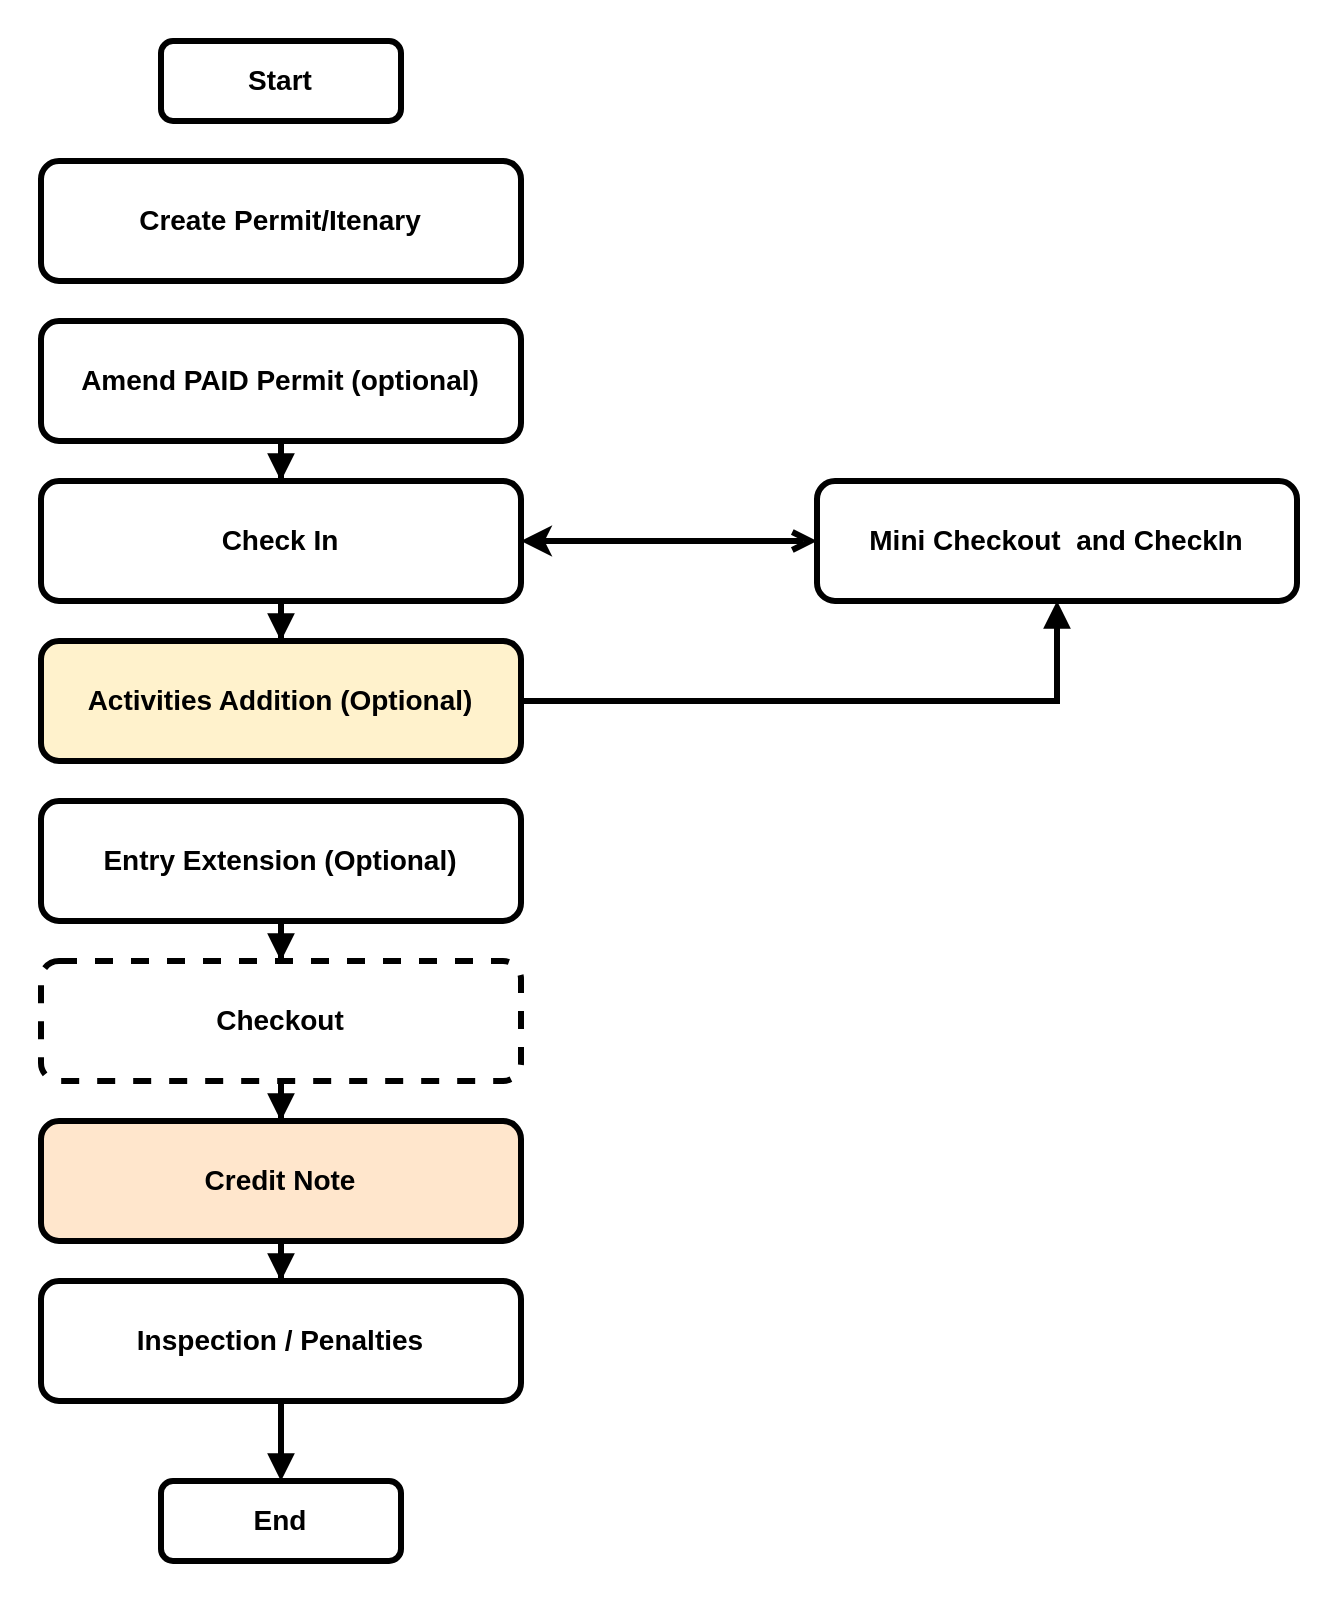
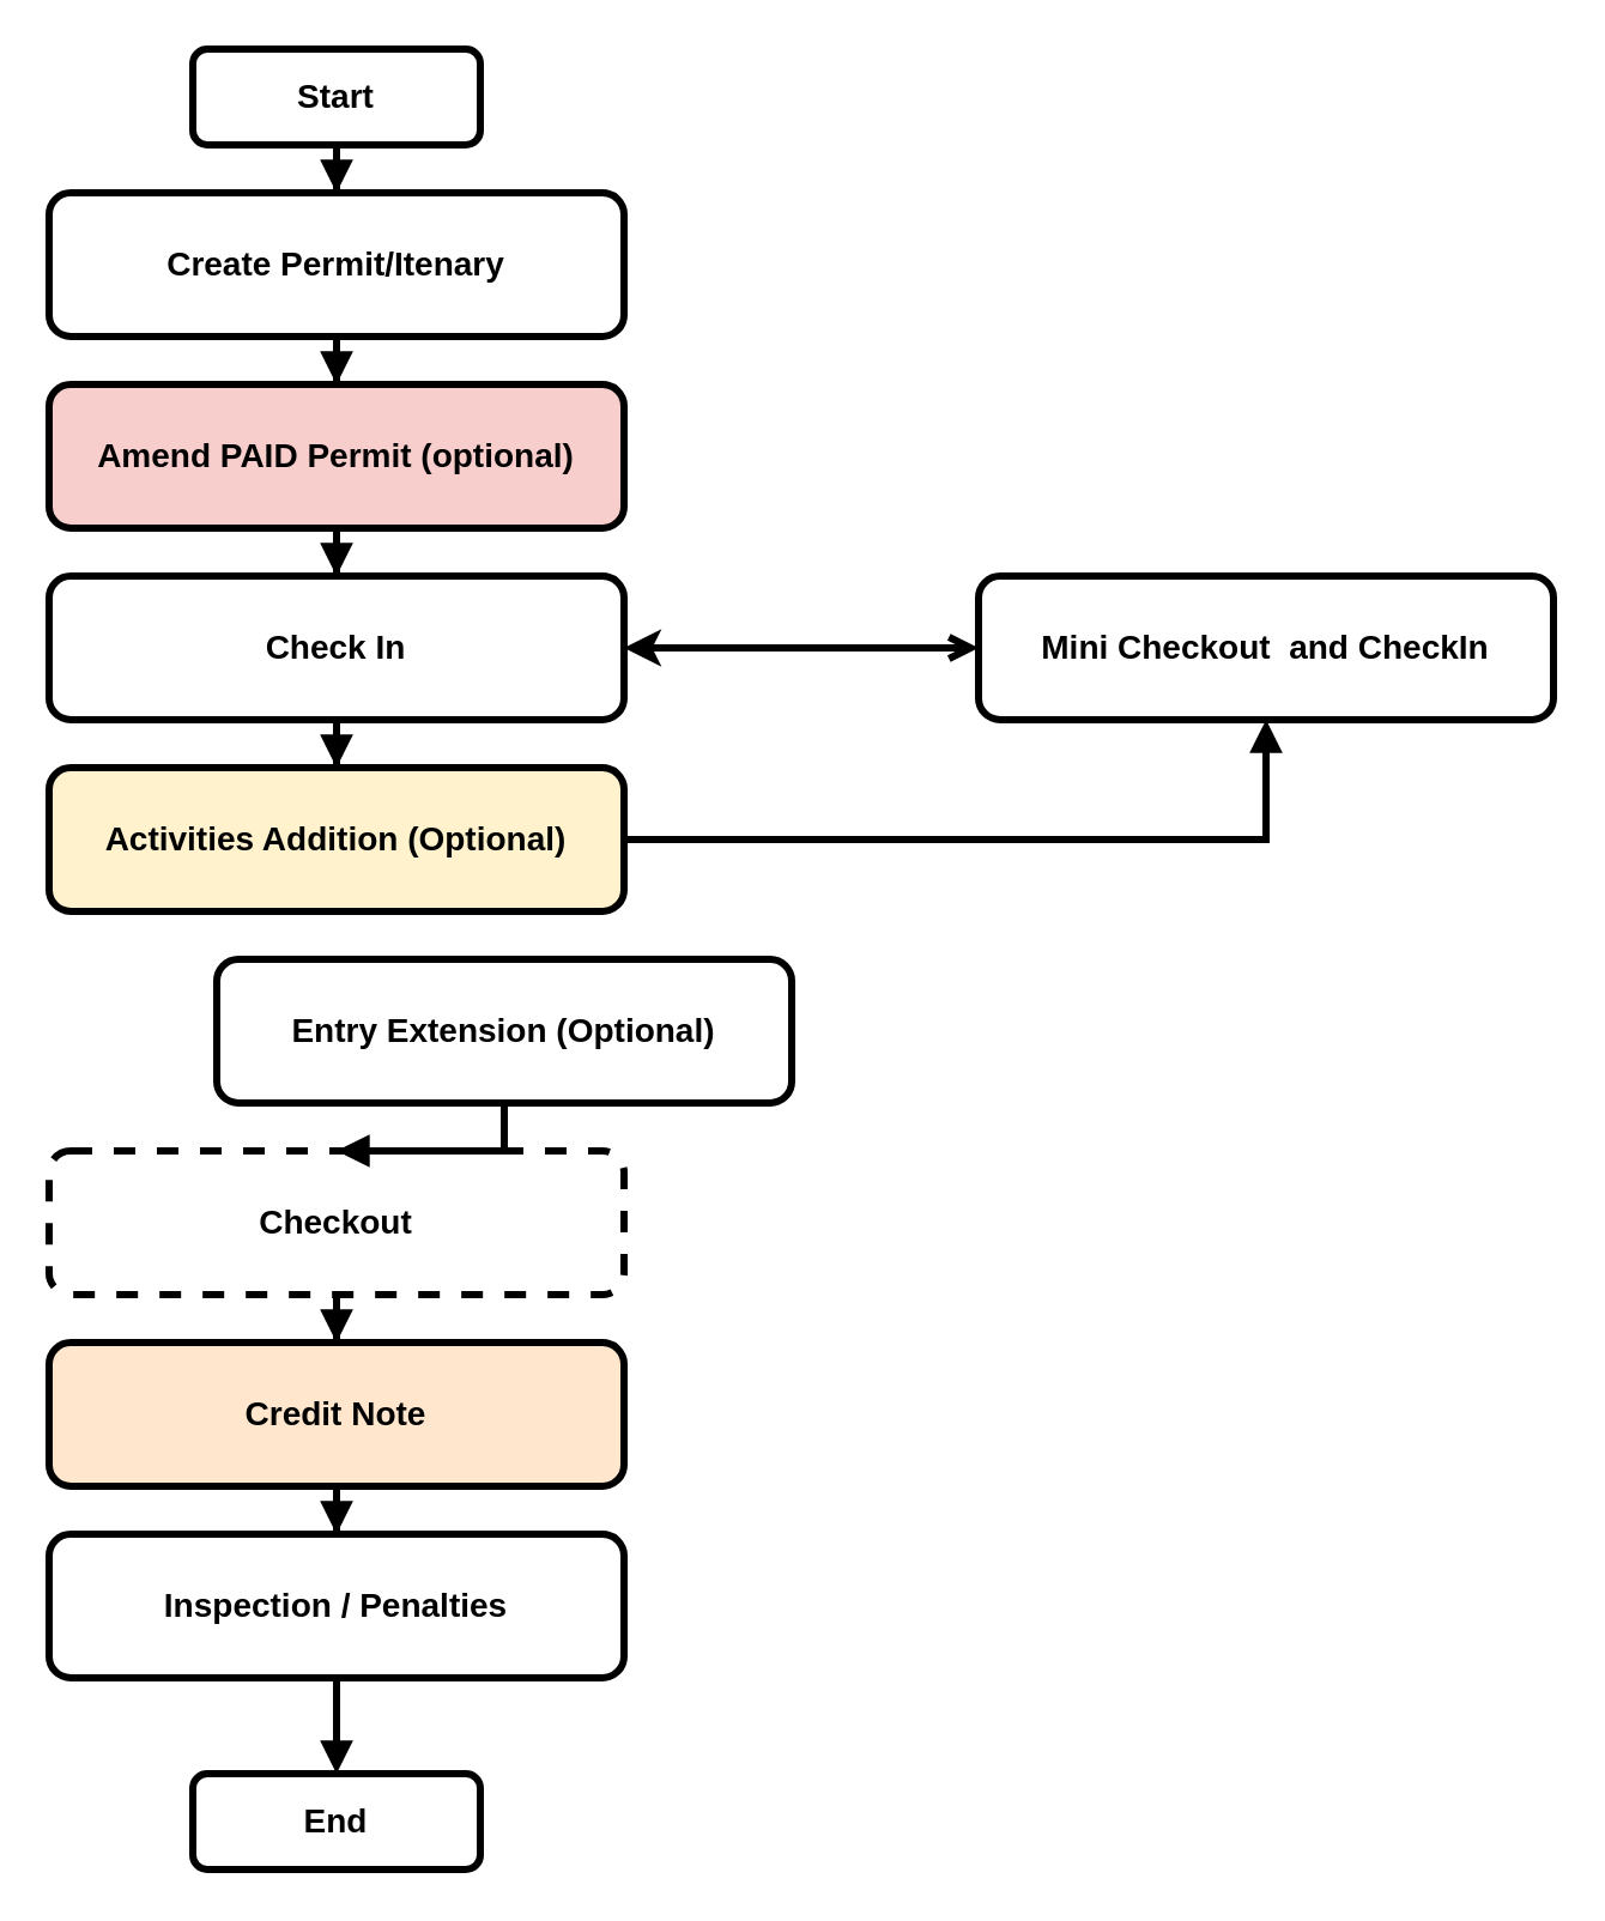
+ <mxCell id="13" style="edgeStyle=orthogonalEdgeStyle;rounded=0;orthogonalLoop=1;jettySize=auto;html=1;endArrow=block;endFill=1;fontStyle=1;strokeWidth=3;fontSize=14;" parent="1" source="2" target="3" edge="1"><mxGeometry relative="1" as="geometry" /></mxCell>
+ <mxCell id="14" style="edgeStyle=orthogonalEdgeStyle;rounded=0;orthogonalLoop=1;jettySize=auto;html=1;endArrow=block;endFill=1;fontStyle=1;strokeWidth=3;fontSize=14;" parent="1" source="3" target="4" edge="1"><mxGeometry relative="1" as="geometry" /></mxCell>
- <mxCell id="4" value="Amend PAID Permit (optional)" style="rounded=1;whiteSpace=wrap;html=1;fontStyle=1;strokeWidth=3;fontSize=14;" parent="1" vertex="1"><mxGeometry x="20" y="160" width="240" height="60" as="geometry" /></mxCell>
+ <mxCell id="4" value="Amend PAID Permit (optional)" style="rounded=1;whiteSpace=wrap;html=1;fontStyle=1;strokeWidth=3;fontSize=14;fillColor=#f8cecc;" parent="1" vertex="1"><mxGeometry x="20" y="160" width="240" height="60" as="geometry" /></mxCell>
- <mxCell id="8" value="Entry Extension (Optional)" style="rounded=1;whiteSpace=wrap;html=1;fontStyle=1;strokeWidth=3;fontSize=14;" parent="1" vertex="1"><mxGeometry x="20" y="400" width="240" height="60" as="geometry" /></mxCell>
+ <mxCell id="8" value="Entry Extension (Optional)" style="rounded=1;whiteSpace=wrap;html=1;fontStyle=1;strokeWidth=3;fontSize=14;" parent="1" vertex="1"><mxGeometry x="90" y="400" width="240" height="60" as="geometry" /></mxCell>
